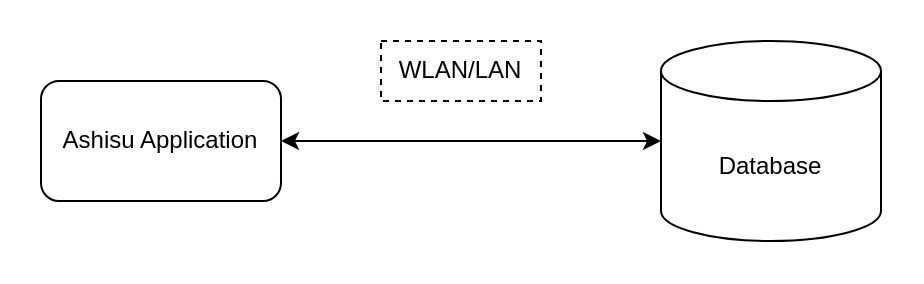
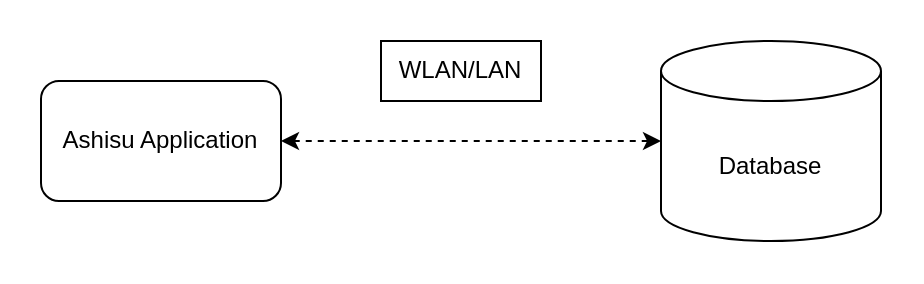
- <mxCell id="5" value="WLAN/LAN" style="whiteSpace=wrap;html=1;dashed=1;" vertex="1" parent="1"><mxGeometry x="190" y="20" width="80" height="30" as="geometry" /></mxCell>
+ <mxCell id="5" value="WLAN/LAN" style="whiteSpace=wrap;html=1;" vertex="1" parent="1"><mxGeometry x="190" y="20" width="80" height="30" as="geometry" /></mxCell>
- <mxCell id="2" style="edgeStyle=orthogonalEdgeStyle;rounded=0;orthogonalLoop=1;jettySize=auto;html=1;startArrow=classic;startFill=1;" edge="1" parent="1" source="3" target="4"><mxGeometry relative="1" as="geometry"><mxPoint x="450" y="70" as="targetPoint" /></mxGeometry></mxCell>
+ <mxCell id="2" style="edgeStyle=orthogonalEdgeStyle;rounded=0;orthogonalLoop=1;jettySize=auto;html=1;startArrow=classic;startFill=1;dashed=1;" edge="1" parent="1" source="3" target="4"><mxGeometry relative="1" as="geometry"><mxPoint x="450" y="70" as="targetPoint" /></mxGeometry></mxCell>
